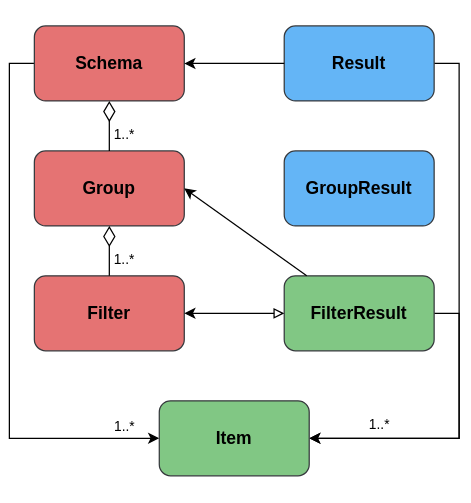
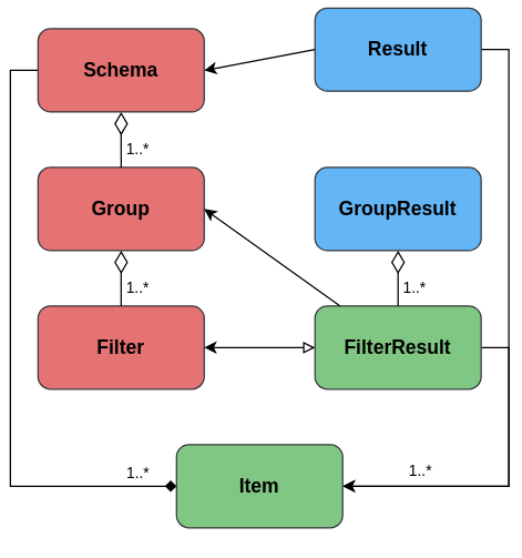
- <mxCell id="10" value="Result" style="rounded=1;whiteSpace=wrap;html=1;fillColor=#64B5F6;strokeColor=#36393d;fontStyle=1;fontSize=14;" vertex="1" parent="1"><mxGeometry x="220" y="20" width="120" height="60" as="geometry" /></mxCell>
+ <mxCell id="10" value="Result" style="rounded=1;whiteSpace=wrap;html=1;fillColor=#64B5F6;strokeColor=#36393d;fontStyle=1;fontSize=14;" vertex="1" parent="1"><mxGeometry x="220" y="5" width="120" height="60" as="geometry" /></mxCell>
+ <mxCell id="19" value="" style="endArrow=diamondThin;html=1;rounded=0;endFill=0;endSize=14;entryX=0.5;entryY=1;entryDx=0;entryDy=0;fontSize=14;exitX=0.5;exitY=0;exitDx=0;exitDy=0;" edge="1" parent="1" source="14" target="11"><mxGeometry width="50" height="50" relative="1" as="geometry"><mxPoint x="90" y="130" as="sourcePoint" /><mxPoint x="90" y="90" as="targetPoint" /></mxGeometry></mxCell>
+ <mxCell id="20" value="1..*" style="edgeLabel;html=1;align=left;verticalAlign=middle;resizable=0;points=[];horizontal=1;labelPosition=right;verticalLabelPosition=middle;spacing=4;" vertex="1" connectable="0" parent="19"><mxGeometry x="-0.314" relative="1" as="geometry"><mxPoint as="offset" /></mxGeometry></mxCell>
- <mxCell id="2" style="edgeStyle=orthogonalEdgeStyle;rounded=0;orthogonalLoop=1;jettySize=auto;html=1;exitX=0;exitY=0.5;exitDx=0;exitDy=0;entryX=0;entryY=0.5;entryDx=0;entryDy=0;" edge="1" parent="1" source="4" target="16"><mxGeometry relative="1" as="geometry" /></mxCell>
+ <mxCell id="2" style="edgeStyle=orthogonalEdgeStyle;rounded=0;orthogonalLoop=1;jettySize=auto;html=1;exitX=0;exitY=0.5;exitDx=0;exitDy=0;entryX=0;entryY=0.5;entryDx=0;entryDy=0;endArrow=diamond;" edge="1" parent="1" source="4" target="16"><mxGeometry relative="1" as="geometry" /></mxCell>
